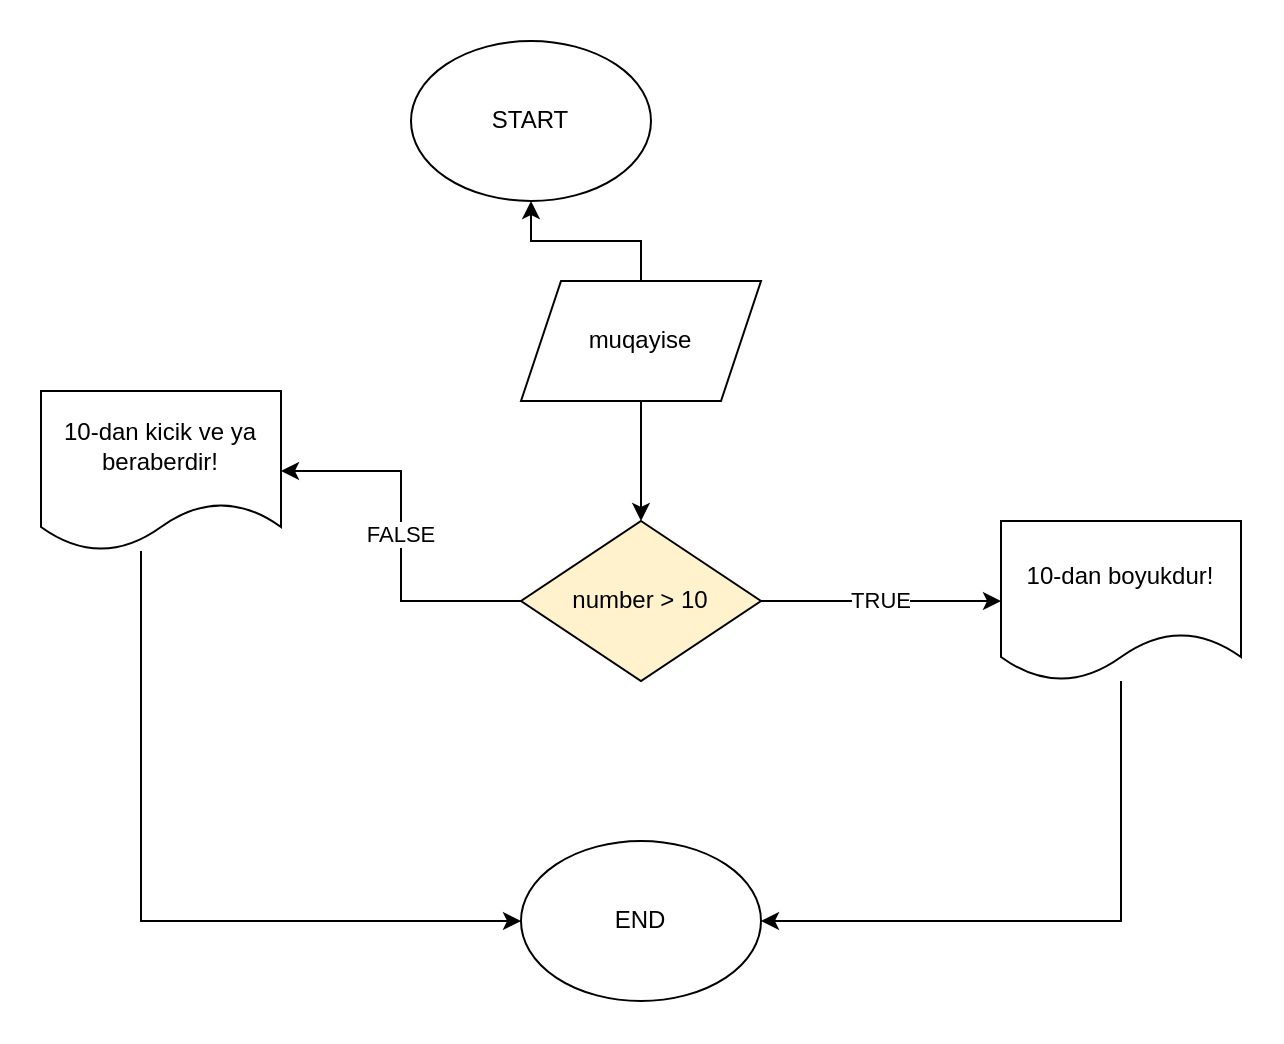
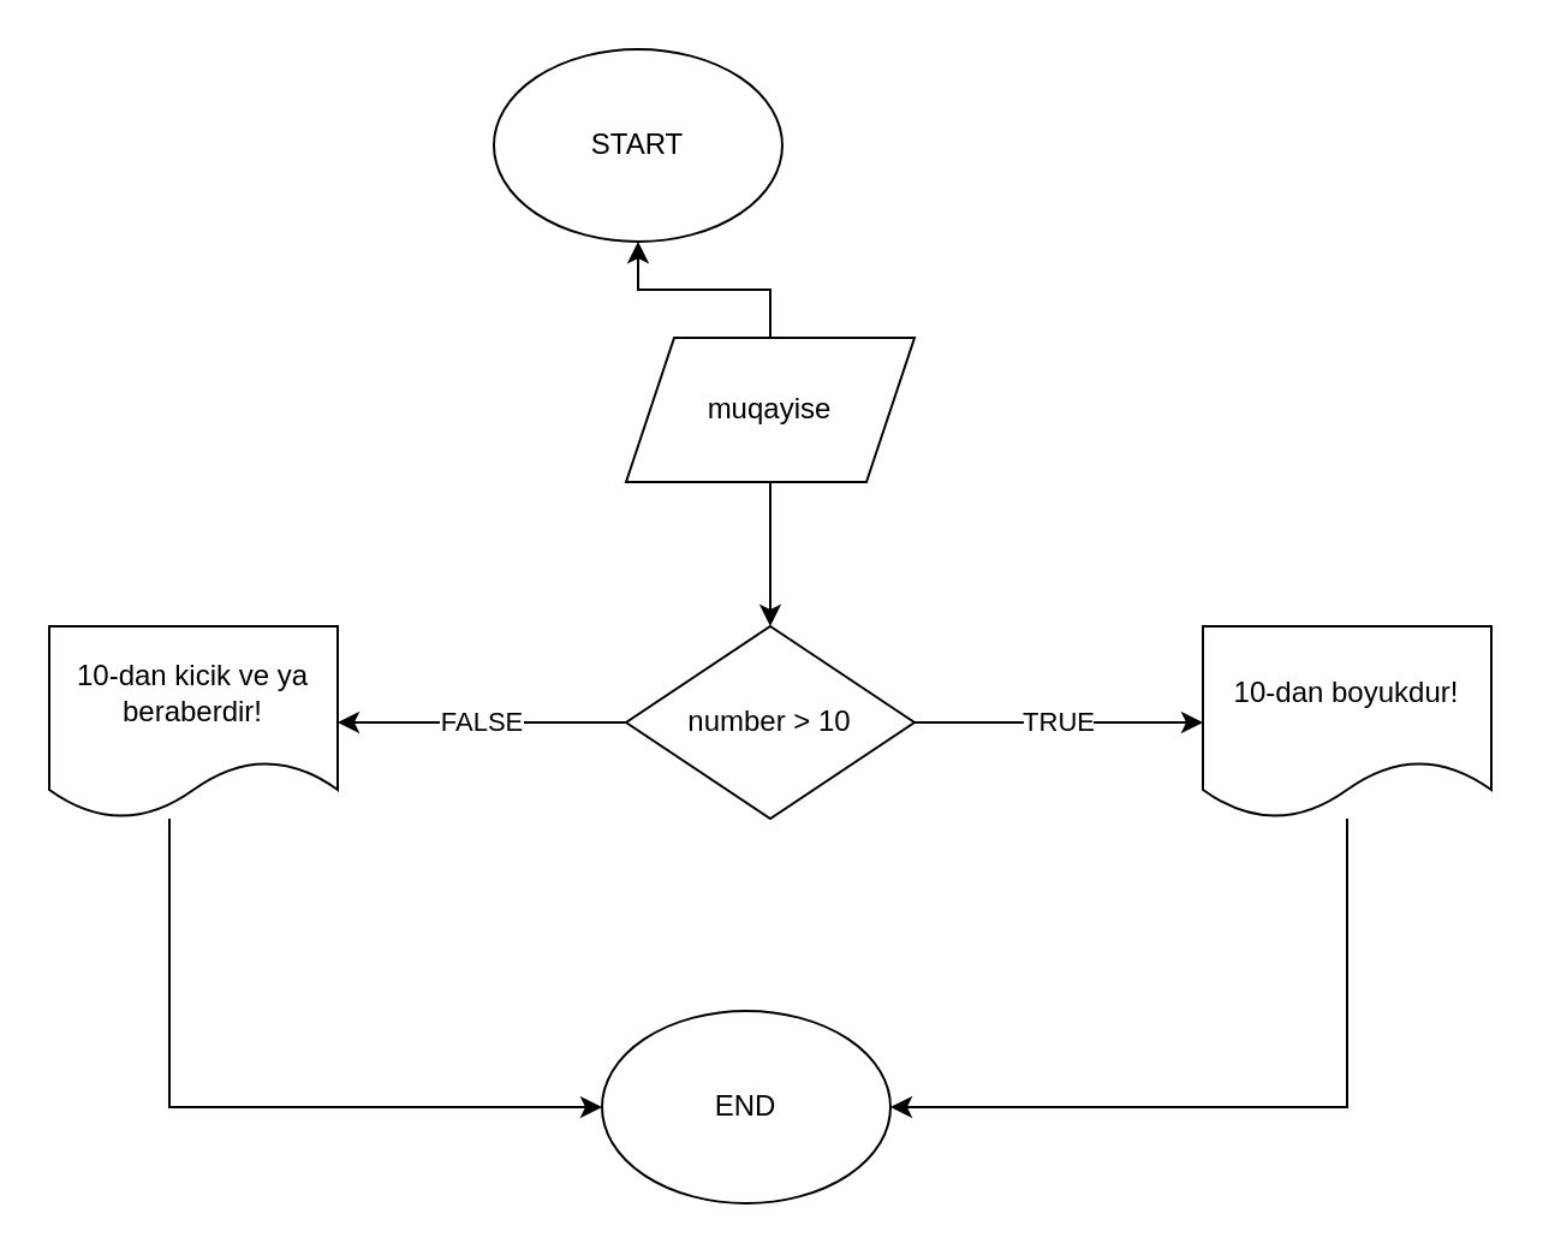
- <mxCell id="13" value="10-dan kicik ve ya beraberdir!" style="shape=document;whiteSpace=wrap;html=1;boundedLbl=1;" vertex="1" parent="1"><mxGeometry x="20" y="195" width="120" height="80" as="geometry" /></mxCell>
+ <mxCell id="13" value="10-dan kicik ve ya beraberdir!" style="shape=document;whiteSpace=wrap;html=1;boundedLbl=1;" vertex="1" parent="1"><mxGeometry x="20" y="260" width="120" height="80" as="geometry" /></mxCell>
- <mxCell id="9" value="number &amp;gt; 10" style="rhombus;whiteSpace=wrap;html=1;fillColor=#fff2cc;" vertex="1" parent="1"><mxGeometry x="260" y="260" width="120" height="80" as="geometry" /></mxCell>
+ <mxCell id="9" value="number &amp;gt; 10" style="rhombus;whiteSpace=wrap;html=1;" vertex="1" parent="1"><mxGeometry x="260" y="260" width="120" height="80" as="geometry" /></mxCell>
- <mxCell id="3" value="END" style="ellipse;whiteSpace=wrap;html=1;" vertex="1" parent="1"><mxGeometry x="260" y="420" width="120" height="80" as="geometry" /></mxCell>
+ <mxCell id="3" value="END" style="ellipse;whiteSpace=wrap;html=1;" vertex="1" parent="1"><mxGeometry x="250" y="420" width="120" height="80" as="geometry" /></mxCell>
